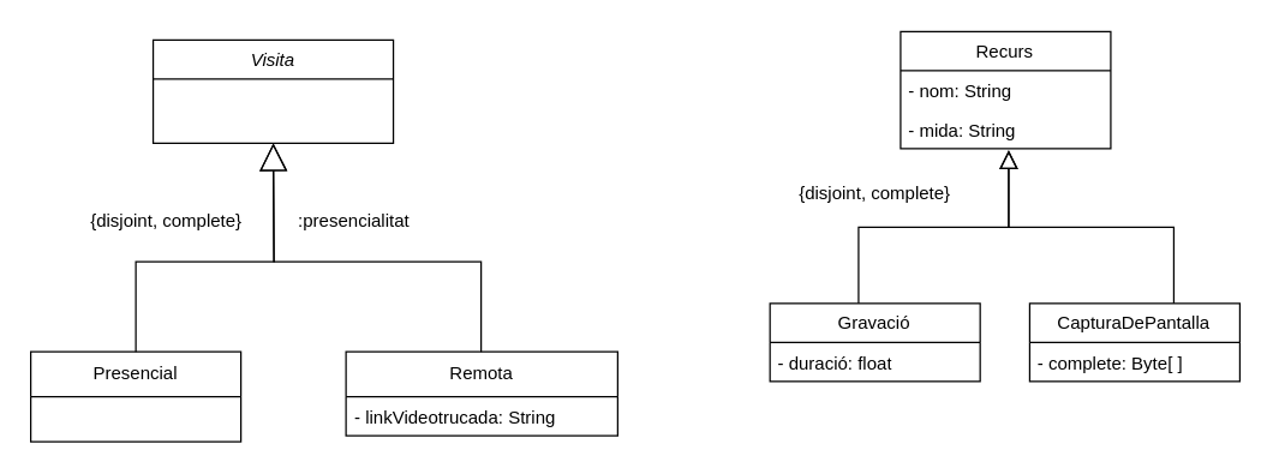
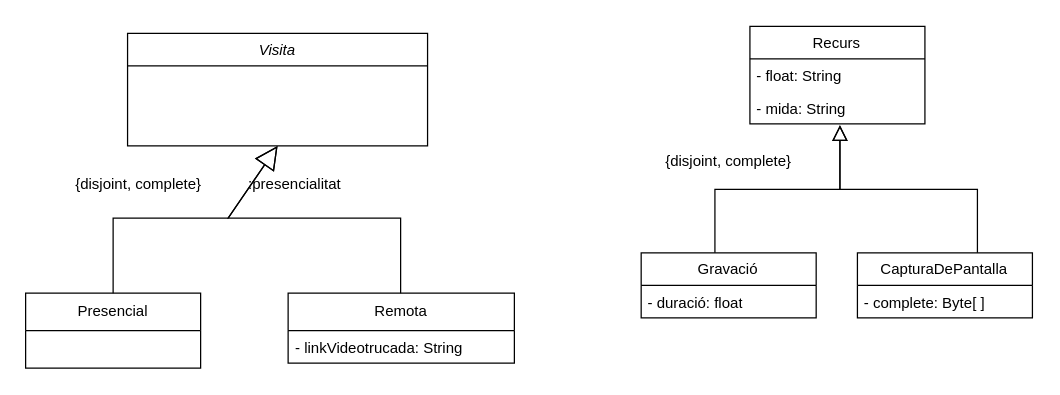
- <mxCell id="2" value="Visita" style="swimlane;fontStyle=2;align=center;verticalAlign=top;childLayout=stackLayout;horizontal=1;startSize=26;horizontalStack=0;resizeParent=1;resizeLast=0;collapsible=1;marginBottom=0;rounded=0;shadow=0;strokeWidth=1;" vertex="1" parent="1"><mxGeometry x="101.55" y="26.27" width="160" height="68.73" as="geometry"><mxRectangle x="230" y="140" width="160" height="26" as="alternateBounds" /></mxGeometry></mxCell>
+ <mxCell id="2" value="Visita" style="swimlane;fontStyle=2;align=center;verticalAlign=top;childLayout=stackLayout;horizontal=1;startSize=26;horizontalStack=0;resizeParent=1;resizeLast=0;collapsible=1;marginBottom=0;rounded=0;shadow=0;strokeWidth=1;" vertex="1" parent="1"><mxGeometry x="101.55" y="26.27" width="240" height="90" as="geometry"><mxRectangle x="230" y="140" width="160" height="26" as="alternateBounds" /></mxGeometry></mxCell>
- <mxCell id="9" value="- nom: String" style="text;strokeColor=none;fillColor=none;align=left;verticalAlign=top;spacingLeft=4;spacingRight=4;overflow=hidden;rotatable=0;points=[[0,0.5],[1,0.5]];portConstraint=eastwest;whiteSpace=wrap;html=1;" vertex="1" parent="8"><mxGeometry y="26" width="140" height="26" as="geometry" /></mxCell>
+ <mxCell id="9" value="- float: String" style="text;strokeColor=none;fillColor=none;align=left;verticalAlign=top;spacingLeft=4;spacingRight=4;overflow=hidden;rotatable=0;points=[[0,0.5],[1,0.5]];portConstraint=eastwest;whiteSpace=wrap;html=1;" vertex="1" parent="8"><mxGeometry y="26" width="140" height="26" as="geometry" /></mxCell>
